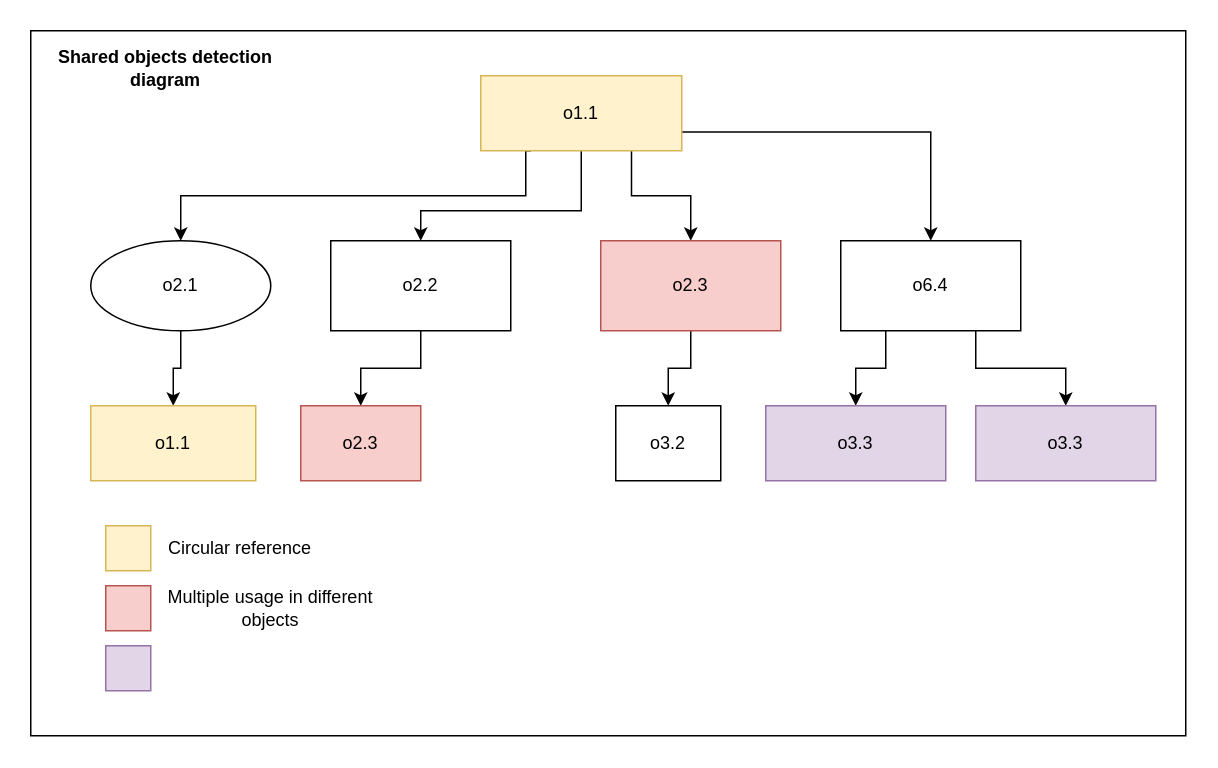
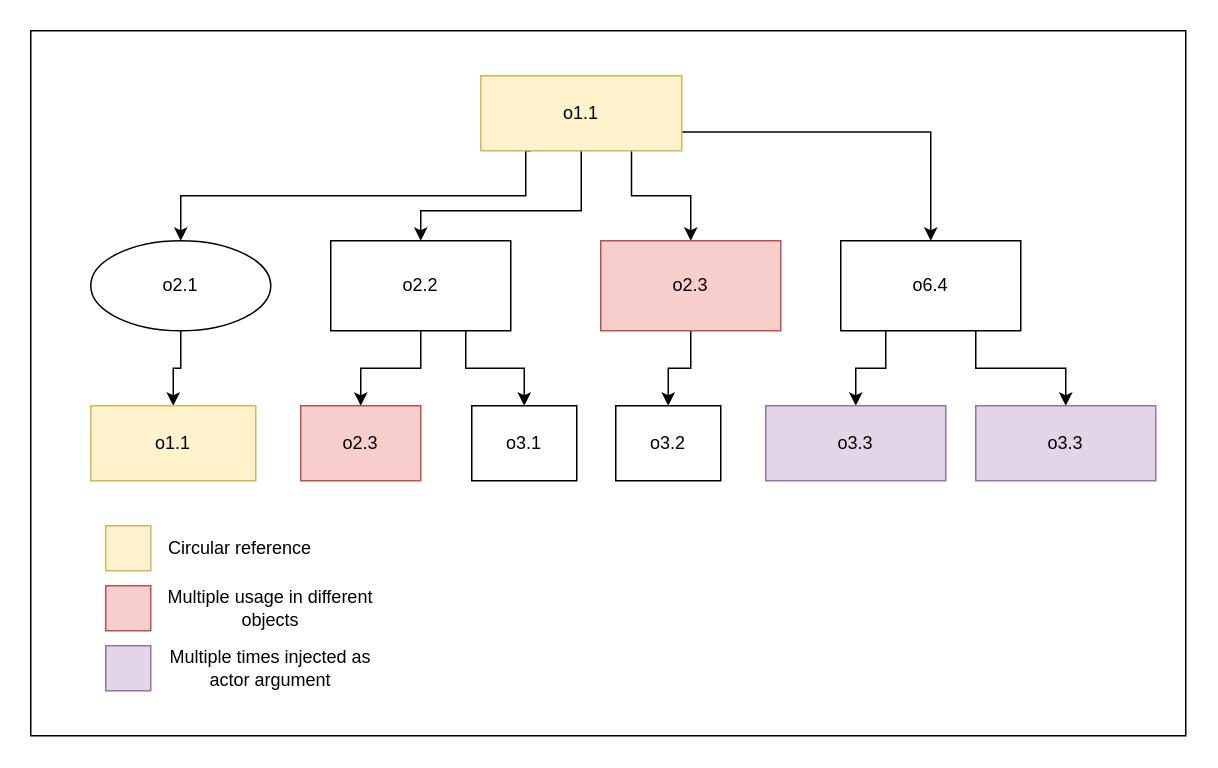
- <mxCell id="29" value="&lt;b&gt;Shared objects detection diagram&lt;/b&gt;" style="text;html=1;strokeColor=none;fillColor=none;align=center;verticalAlign=middle;whiteSpace=wrap;rounded=0;" vertex="1" parent="1"><mxGeometry x="30" y="30" width="160" height="30" as="geometry" /></mxCell>
+ <mxCell id="11" style="edgeStyle=orthogonalEdgeStyle;rounded=0;orthogonalLoop=1;jettySize=auto;html=1;exitX=0.75;exitY=1;exitDx=0;exitDy=0;entryX=0.5;entryY=0;entryDx=0;entryDy=0;" edge="1" parent="1" source="12" target="17"><mxGeometry relative="1" as="geometry" /></mxCell>
+ <mxCell id="17" value="o3.1" style="rounded=0;whiteSpace=wrap;html=1;" vertex="1" parent="1"><mxGeometry x="314" y="270" width="70" height="50" as="geometry" /></mxCell>
+ <mxCell id="28" value="Multiple times injected as actor argument" style="text;html=1;strokeColor=none;fillColor=none;align=center;verticalAlign=middle;whiteSpace=wrap;rounded=0;" vertex="1" parent="1"><mxGeometry x="110" y="430" width="140" height="30" as="geometry" /></mxCell>
